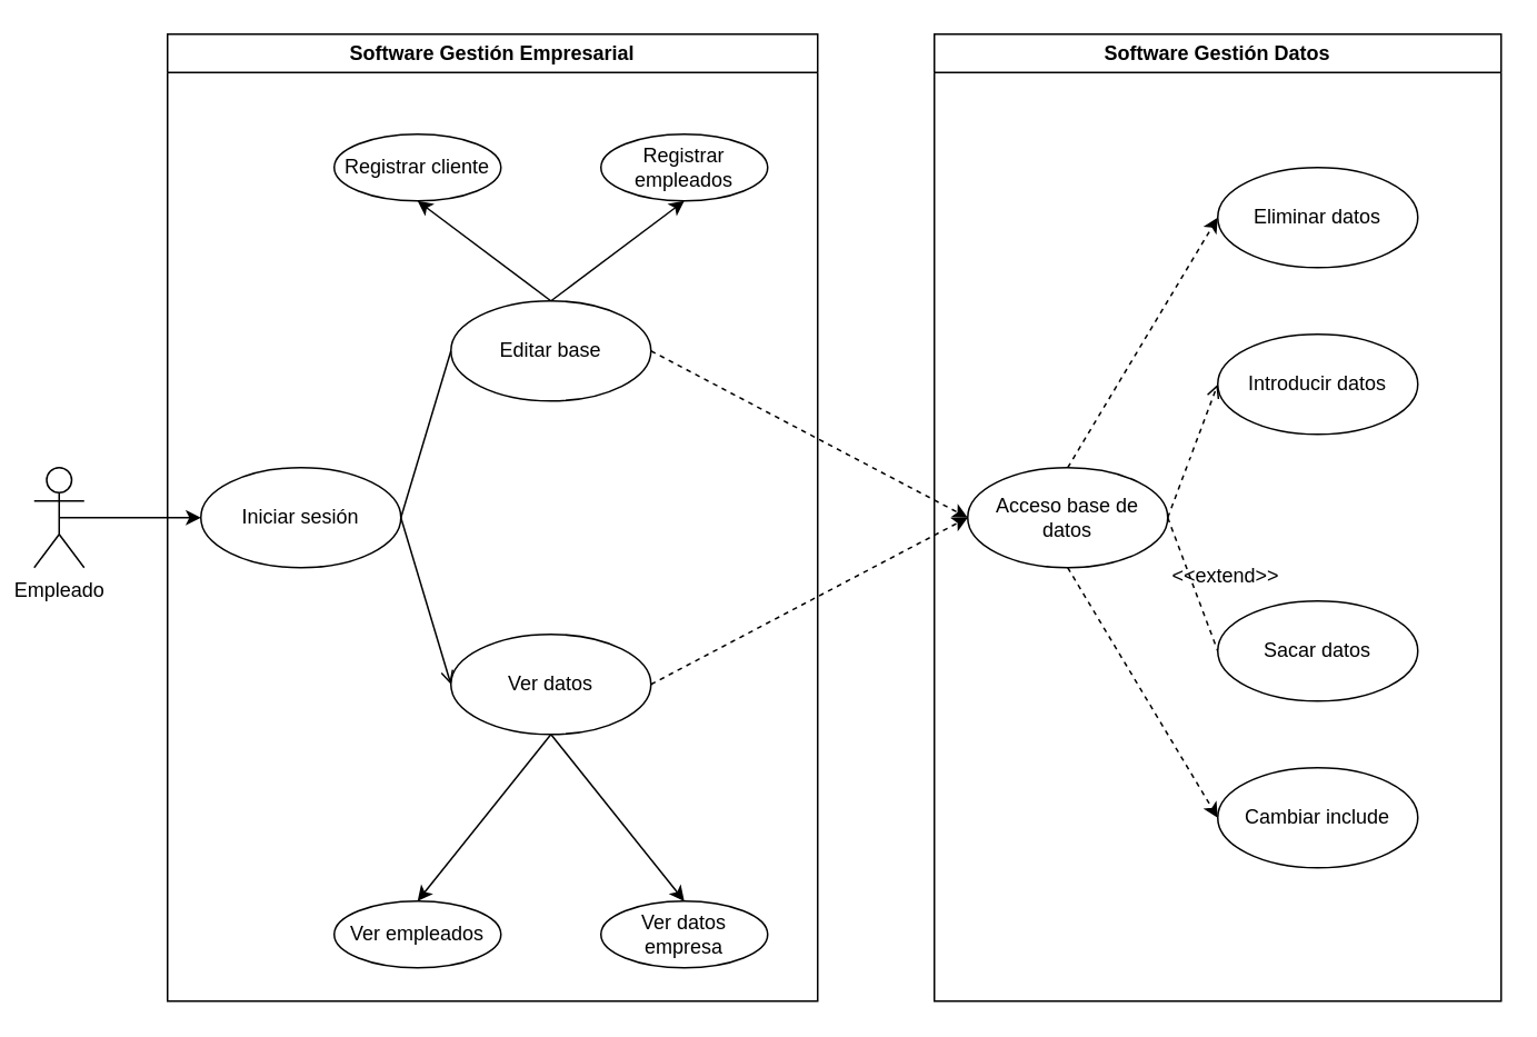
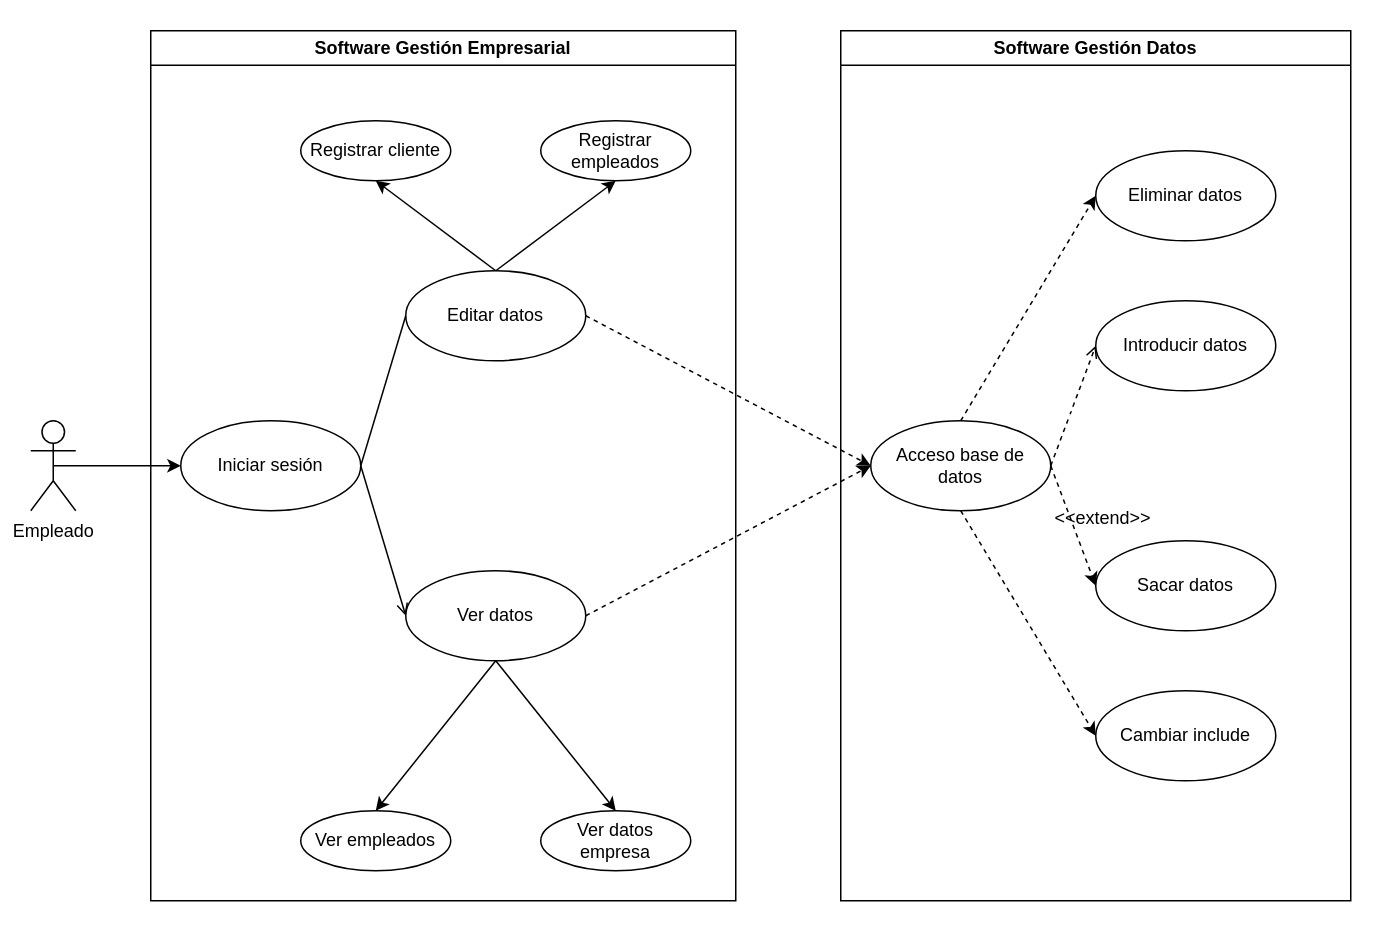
- <mxCell id="5" value="Editar base" style="ellipse;whiteSpace=wrap;html=1;" parent="1" vertex="1"><mxGeometry x="270" y="180" width="120" height="60" as="geometry" /></mxCell>
+ <mxCell id="5" value="Editar datos" style="ellipse;whiteSpace=wrap;html=1;" parent="1" vertex="1"><mxGeometry x="270" y="180" width="120" height="60" as="geometry" /></mxCell>
- <mxCell id="11" value="" style="endArrow=none;html=1;rounded=0;exitX=1;exitY=0.5;exitDx=0;exitDy=0;entryX=0;entryY=0.5;entryDx=0;entryDy=0;dashed=1;" parent="1" source="7" target="31" edge="1"><mxGeometry width="50" height="50" relative="1" as="geometry"><mxPoint x="670" y="420" as="sourcePoint" /><mxPoint x="720" y="370" as="targetPoint" /></mxGeometry></mxCell>
+ <mxCell id="11" value="" style="endArrow=classic;html=1;rounded=0;exitX=1;exitY=0.5;exitDx=0;exitDy=0;entryX=0;entryY=0.5;entryDx=0;entryDy=0;dashed=1;" parent="1" source="7" target="31" edge="1"><mxGeometry width="50" height="50" relative="1" as="geometry"><mxPoint x="670" y="420" as="sourcePoint" /><mxPoint x="720" y="370" as="targetPoint" /></mxGeometry></mxCell>
